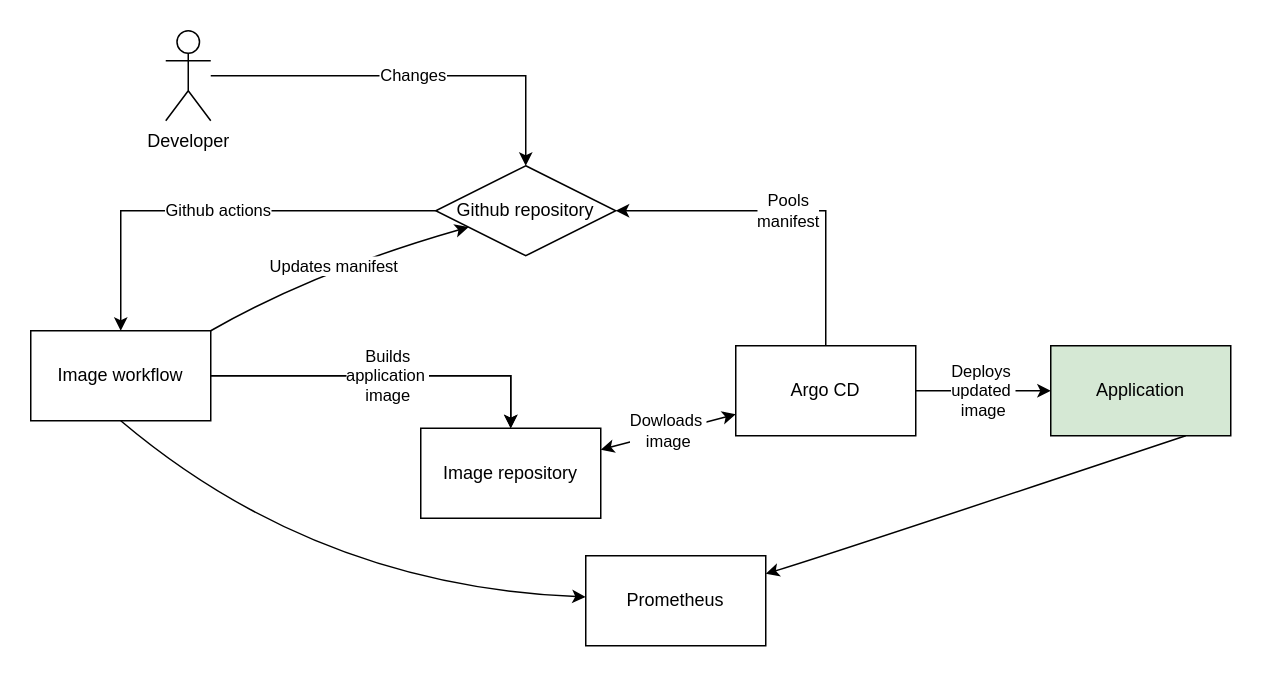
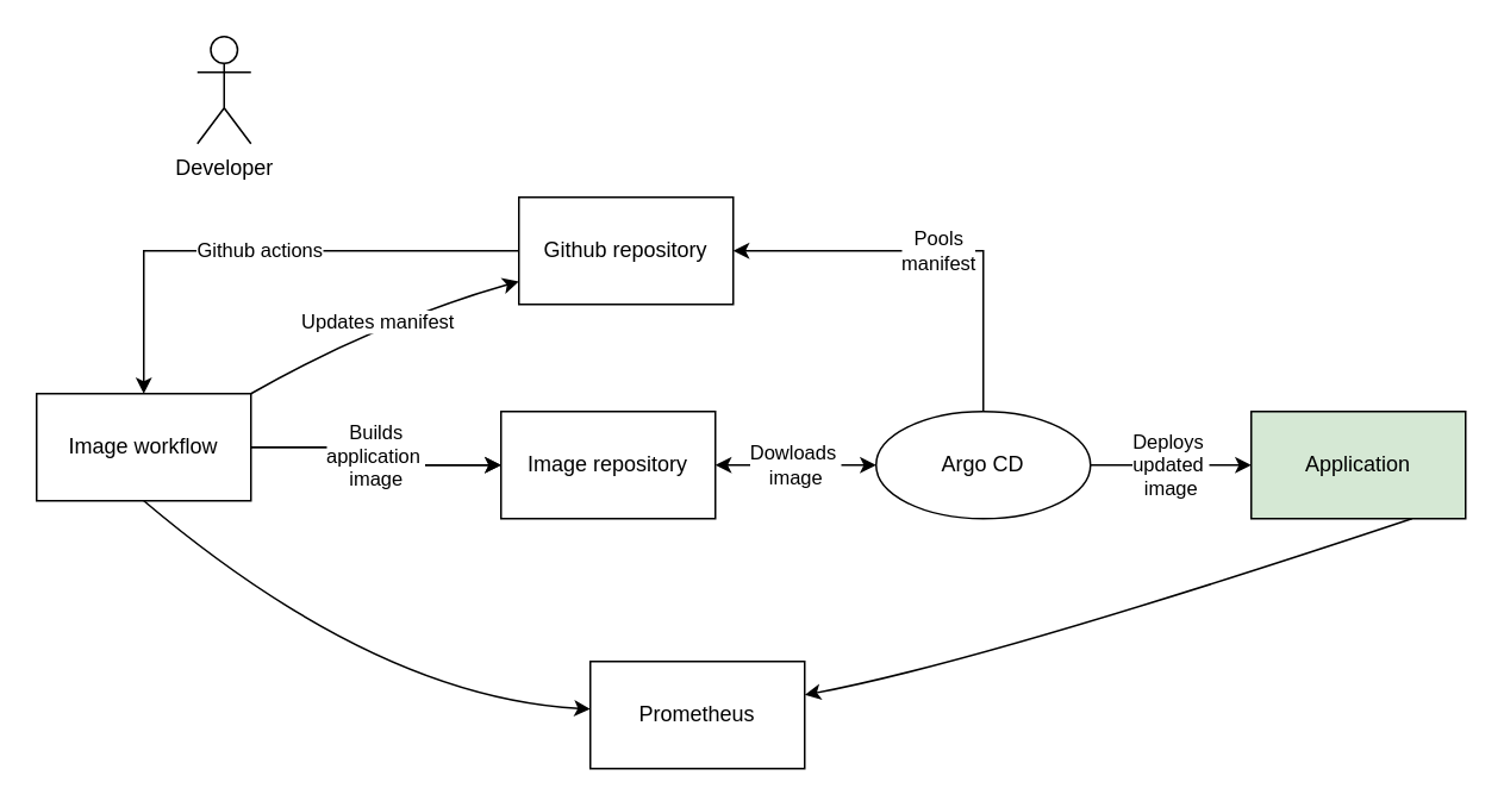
- <mxCell id="8" value="Changes" style="edgeStyle=orthogonalEdgeStyle;rounded=0;orthogonalLoop=1;jettySize=auto;html=1;" edge="1" parent="1" source="9" target="3"><mxGeometry relative="1" as="geometry" /></mxCell>
- <mxCell id="3" value="Github repository" style="rhombus;whiteSpace=wrap;html=1;" vertex="1" parent="1"><mxGeometry x="290" y="110" width="120" height="60" as="geometry" /></mxCell>
+ <mxCell id="3" value="Github repository" style="rounded=0;whiteSpace=wrap;html=1;" vertex="1" parent="1"><mxGeometry x="290" y="110" width="120" height="60" as="geometry" /></mxCell>
- <mxCell id="13" value="Argo CD" style="rounded=0;whiteSpace=wrap;html=1;" vertex="1" parent="1"><mxGeometry x="490" y="230" width="120" height="60" as="geometry" /></mxCell>
+ <mxCell id="13" value="Argo CD" style="ellipse;whiteSpace=wrap;html=1;" vertex="1" parent="1"><mxGeometry x="490" y="230" width="120" height="60" as="geometry" /></mxCell>
- <mxCell id="10" value="Image repository" style="rounded=0;whiteSpace=wrap;html=1;" vertex="1" parent="1"><mxGeometry x="280" y="285" width="120" height="60" as="geometry" /></mxCell>
+ <mxCell id="10" value="Image repository" style="rounded=0;whiteSpace=wrap;html=1;" vertex="1" parent="1"><mxGeometry x="280" y="230" width="120" height="60" as="geometry" /></mxCell>
- <mxCell id="7" value="Prometheus" style="rounded=0;whiteSpace=wrap;html=1;" vertex="1" parent="1"><mxGeometry x="390" y="370" width="120" height="60" as="geometry" /></mxCell>
+ <mxCell id="7" value="Prometheus" style="rounded=0;whiteSpace=wrap;html=1;" vertex="1" parent="1"><mxGeometry x="330" y="370" width="120" height="60" as="geometry" /></mxCell>
